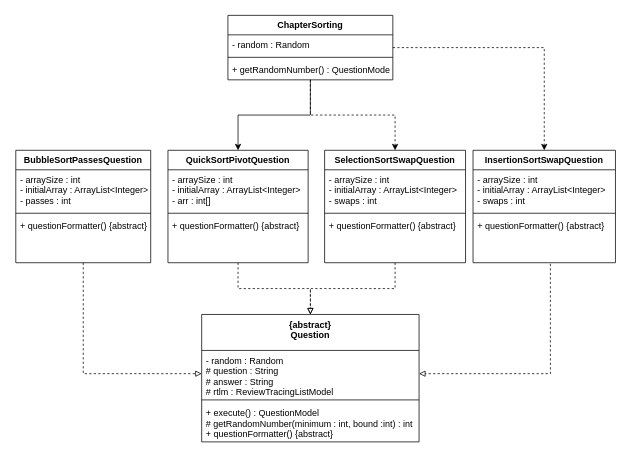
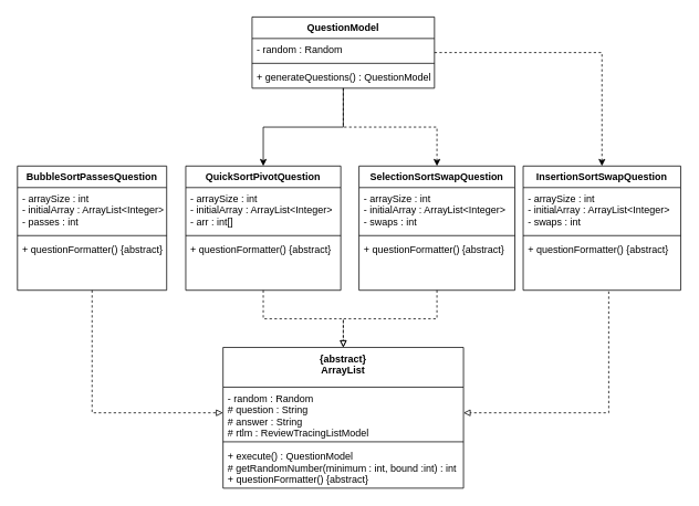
- <mxCell id="9" value="ChapterSorting" style="swimlane;fontStyle=1;align=center;verticalAlign=top;childLayout=stackLayout;horizontal=1;startSize=26;horizontalStack=0;resizeParent=1;resizeParentMax=0;resizeLast=0;collapsible=1;marginBottom=0;" vertex="1" parent="1"><mxGeometry x="303" y="20" width="220" height="86" as="geometry" /></mxCell>
+ <mxCell id="9" value="QuestionModel" style="swimlane;fontStyle=1;align=center;verticalAlign=top;childLayout=stackLayout;horizontal=1;startSize=26;horizontalStack=0;resizeParent=1;resizeParentMax=0;resizeLast=0;collapsible=1;marginBottom=0;" vertex="1" parent="1"><mxGeometry x="303" y="20" width="220" height="86" as="geometry" /></mxCell>
- <mxCell id="12" value="+ getRandomNumber() : QuestionModel" style="text;strokeColor=none;fillColor=none;align=left;verticalAlign=top;spacingLeft=4;spacingRight=4;overflow=hidden;rotatable=0;points=[[0,0.5],[1,0.5]];portConstraint=eastwest;" vertex="1" parent="9"><mxGeometry y="60" width="220" height="26" as="geometry" /></mxCell>
+ <mxCell id="12" value="+ generateQuestions() : QuestionModel" style="text;strokeColor=none;fillColor=none;align=left;verticalAlign=top;spacingLeft=4;spacingRight=4;overflow=hidden;rotatable=0;points=[[0,0.5],[1,0.5]];portConstraint=eastwest;" vertex="1" parent="9"><mxGeometry y="60" width="220" height="26" as="geometry" /></mxCell>
- <mxCell id="2" value="{abstract}&#10;Question" style="swimlane;fontStyle=1;align=center;verticalAlign=top;childLayout=stackLayout;horizontal=1;startSize=48;horizontalStack=0;resizeParent=1;resizeParentMax=0;resizeLast=0;collapsible=1;marginBottom=0;" vertex="1" parent="1"><mxGeometry x="268" y="419" width="290" height="170" as="geometry" /></mxCell>
+ <mxCell id="2" value="{abstract}&#10;ArrayList" style="swimlane;fontStyle=1;align=center;verticalAlign=top;childLayout=stackLayout;horizontal=1;startSize=48;horizontalStack=0;resizeParent=1;resizeParentMax=0;resizeLast=0;collapsible=1;marginBottom=0;" vertex="1" parent="1"><mxGeometry x="268" y="419" width="290" height="170" as="geometry" /></mxCell>
